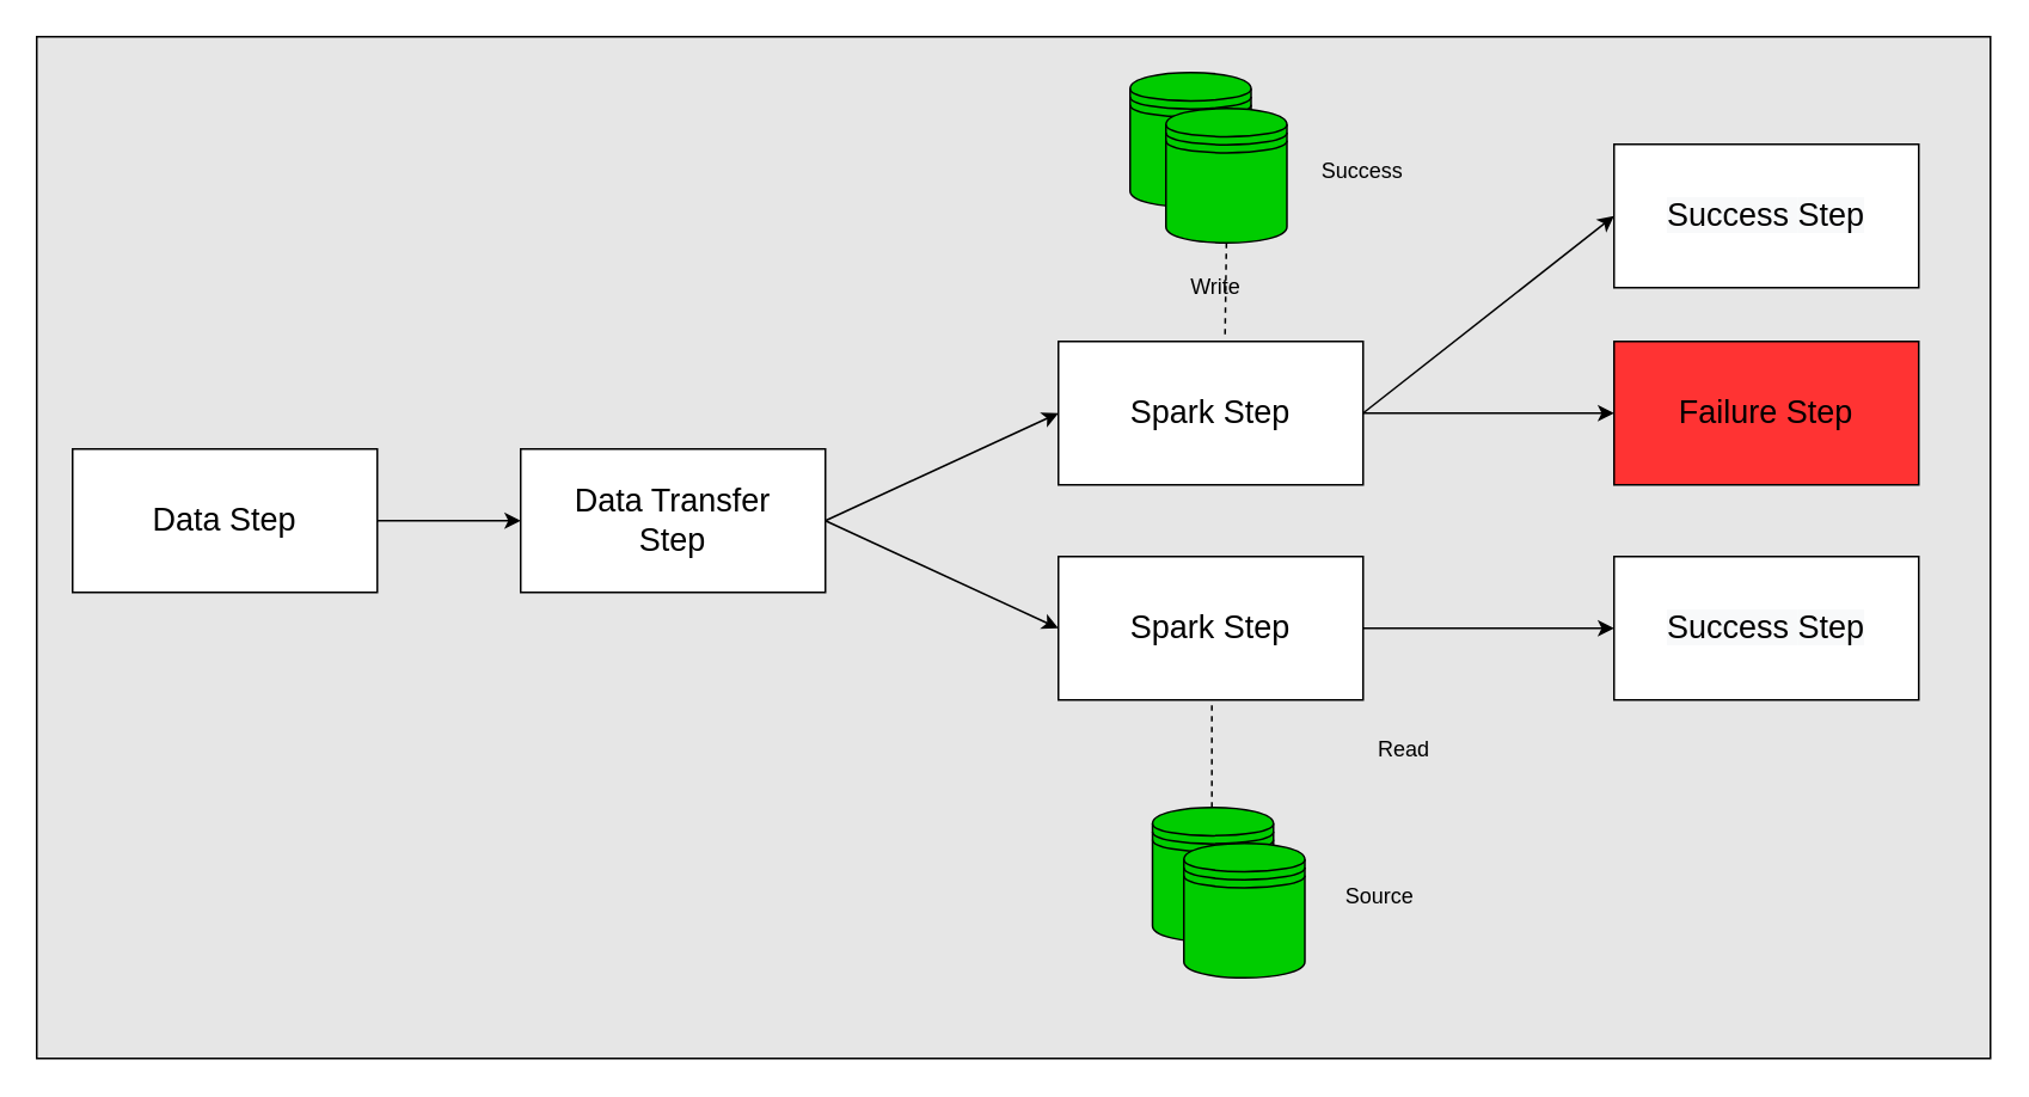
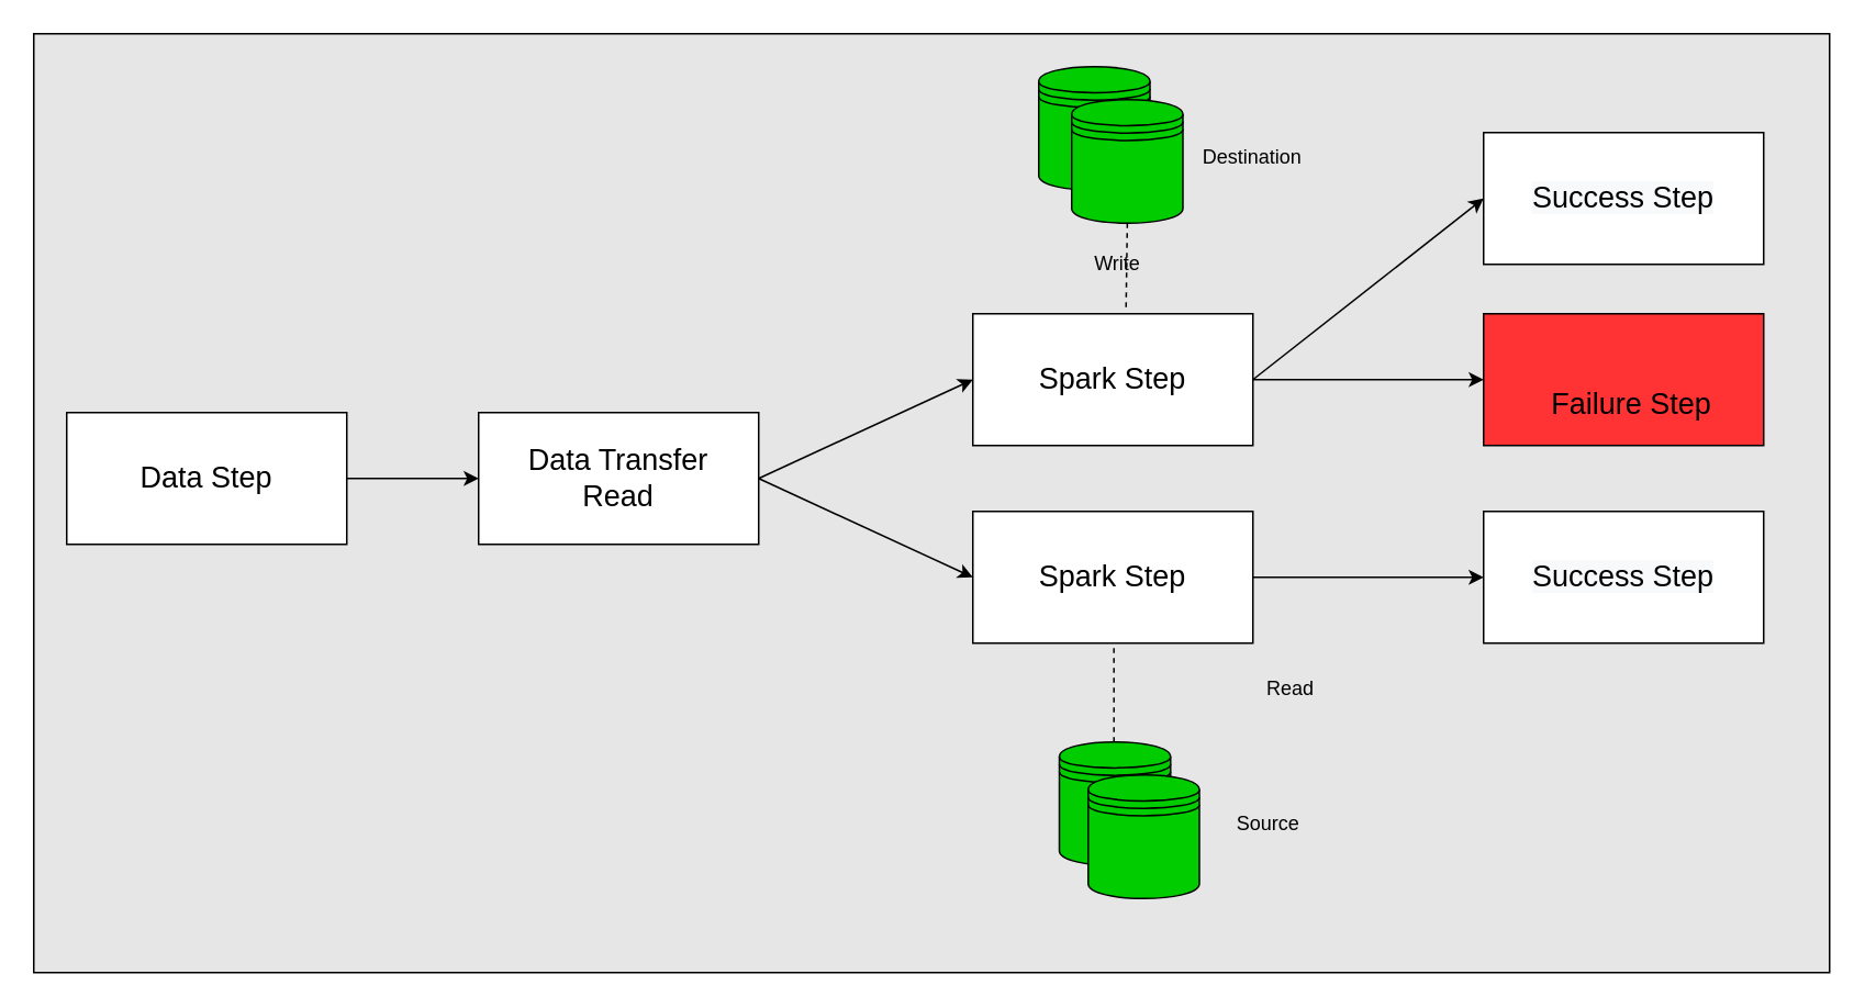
- <mxCell id="25" value="Success&amp;nbsp;" style="text;html=1;strokeColor=none;fillColor=none;align=center;verticalAlign=middle;whiteSpace=wrap;rounded=0;" parent="1" vertex="1"><mxGeometry x="690" y="55" width="142.5" height="80" as="geometry" /></mxCell>
+ <mxCell id="25" value="Destination&amp;nbsp;" style="text;html=1;strokeColor=none;fillColor=none;align=center;verticalAlign=middle;whiteSpace=wrap;rounded=0;" parent="1" vertex="1"><mxGeometry x="690" y="55" width="142.5" height="80" as="geometry" /></mxCell>
- <mxCell id="12" value="&lt;font style=&quot;font-size: 18px&quot;&gt;Failure&amp;nbsp;&lt;/font&gt;&lt;span style=&quot;font-size: 18px&quot;&gt;Step&lt;/span&gt;" style="text;html=1;strokeColor=none;fillColor=none;align=center;verticalAlign=middle;whiteSpace=wrap;rounded=0;" parent="1" vertex="1"><mxGeometry x="910" y="210" width="150" height="40" as="geometry" /></mxCell>
+ <mxCell id="12" value="&lt;font style=&quot;font-size: 18px&quot;&gt;Failure&amp;nbsp;&lt;/font&gt;&lt;span style=&quot;font-size: 18px&quot;&gt;Step&lt;/span&gt;" style="text;html=1;strokeColor=none;fillColor=none;align=center;verticalAlign=middle;whiteSpace=wrap;rounded=0;" parent="1" vertex="1"><mxGeometry x="915" y="225" width="150" height="40" as="geometry" /></mxCell>
- <mxCell id="11" value="&lt;font style=&quot;font-size: 18px&quot;&gt;Data Transfer Step&lt;/font&gt;" style="text;html=1;strokeColor=none;fillColor=none;align=center;verticalAlign=middle;whiteSpace=wrap;rounded=0;" parent="1" vertex="1"><mxGeometry x="300" y="270" width="150" height="40" as="geometry" /></mxCell>
+ <mxCell id="11" value="&lt;font style=&quot;font-size: 18px&quot;&gt;Data Transfer Read&lt;/font&gt;" style="text;html=1;strokeColor=none;fillColor=none;align=center;verticalAlign=middle;whiteSpace=wrap;rounded=0;" parent="1" vertex="1"><mxGeometry x="300" y="270" width="150" height="40" as="geometry" /></mxCell>
